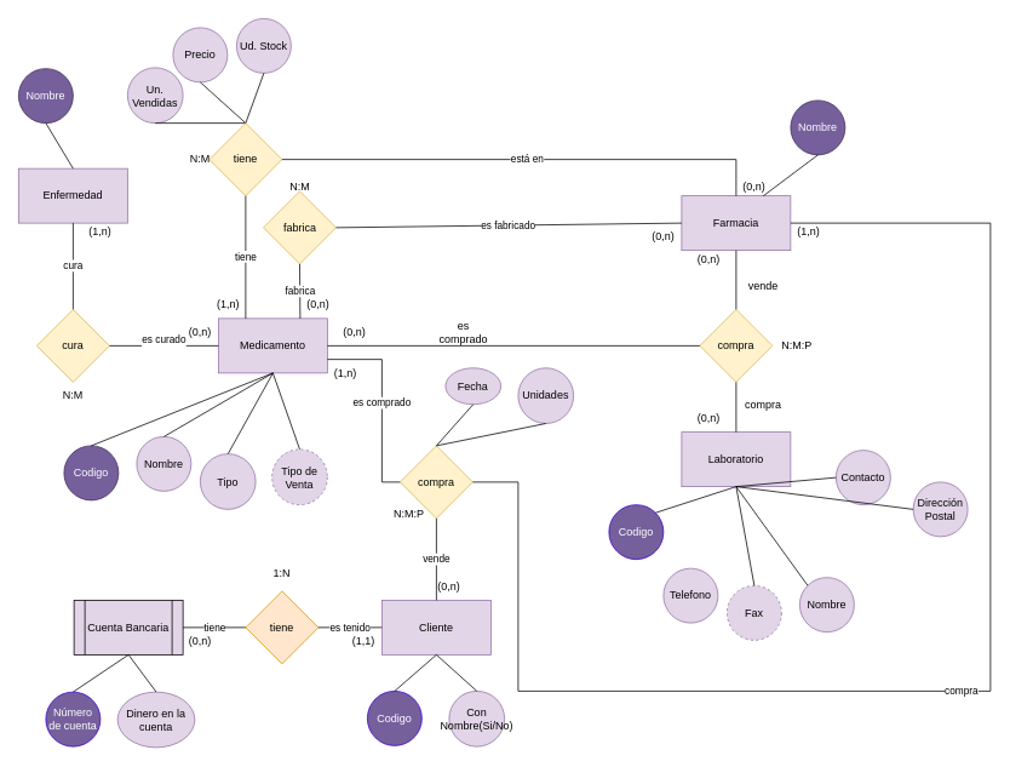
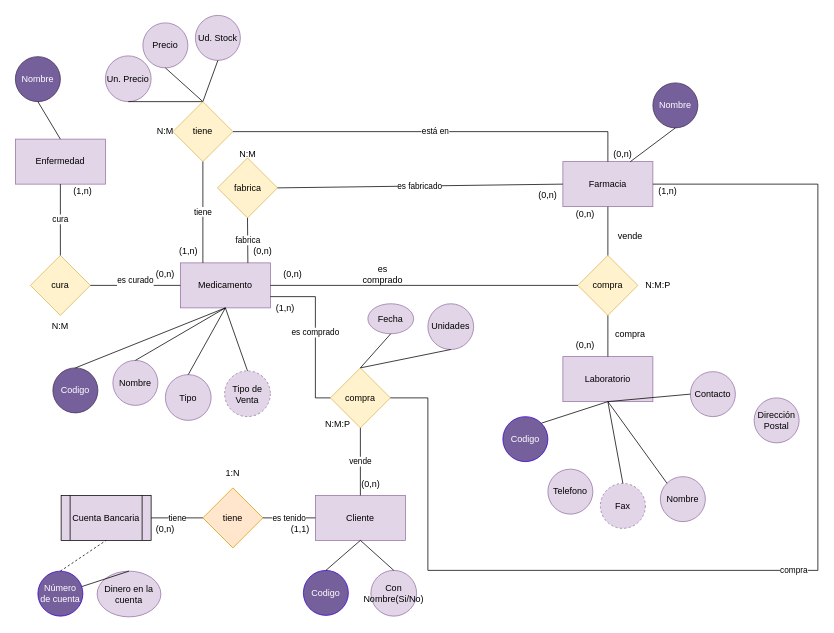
- <mxCell id="10" value="Un. Vendidas" style="ellipse;whiteSpace=wrap;html=1;aspect=fixed;fillColor=#e1d5e7;strokeColor=#9673a6;" vertex="1" parent="1"><mxGeometry x="140" y="74" width="61" height="61" as="geometry" /></mxCell>
+ <mxCell id="10" value="Un. Precio" style="ellipse;whiteSpace=wrap;html=1;aspect=fixed;fillColor=#e1d5e7;strokeColor=#9673a6;" vertex="1" parent="1"><mxGeometry x="140" y="74" width="61" height="61" as="geometry" /></mxCell>
- <mxCell id="25" value="" style="endArrow=none;html=1;rounded=0;entryX=0.5;entryY=0;entryDx=0;entryDy=0;exitX=0;exitY=0.5;exitDx=0;exitDy=0;" edge="1" parent="1" source="23" target="18"><mxGeometry width="50" height="50" relative="1" as="geometry"><mxPoint x="750" y="495" as="sourcePoint" /><mxPoint x="800" y="445" as="targetPoint" /></mxGeometry></mxCell>
- <mxCell id="85" value="" style="endArrow=none;html=1;rounded=0;exitX=0.5;exitY=0;exitDx=0;exitDy=0;entryX=0.5;entryY=1;entryDx=0;entryDy=0;" edge="1" parent="1" source="80" target="78"><mxGeometry width="50" height="50" relative="1" as="geometry"><mxPoint x="390" y="700" as="sourcePoint" /><mxPoint x="440" y="650" as="targetPoint" /></mxGeometry></mxCell>
+ <mxCell id="85" value="" style="endArrow=none;html=1;rounded=0;exitX=0.5;exitY=0;exitDx=0;exitDy=0;entryX=0.5;entryY=1;entryDx=0;entryDy=0;dashed=1;" edge="1" parent="1" source="80" target="78"><mxGeometry width="50" height="50" relative="1" as="geometry"><mxPoint x="390" y="700" as="sourcePoint" /><mxPoint x="440" y="650" as="targetPoint" /></mxGeometry></mxCell>
- <mxCell id="84" value="" style="endArrow=none;html=1;rounded=0;exitX=0.5;exitY=0;exitDx=0;exitDy=0;entryX=0.5;entryY=1;entryDx=0;entryDy=0;" edge="1" parent="1" source="81" target="78"><mxGeometry width="50" height="50" relative="1" as="geometry"><mxPoint x="390" y="700" as="sourcePoint" /><mxPoint x="440" y="650" as="targetPoint" /></mxGeometry></mxCell>
+ <mxCell id="84" value="" style="endArrow=none;html=1;rounded=0;exitX=0.5;exitY=0;exitDx=0;exitDy=0;" edge="1" parent="1" source="81" target="80"><mxGeometry width="50" height="50" relative="1" as="geometry"><mxPoint x="390" y="700" as="sourcePoint" /><mxPoint x="440" y="650" as="targetPoint" /></mxGeometry></mxCell>
